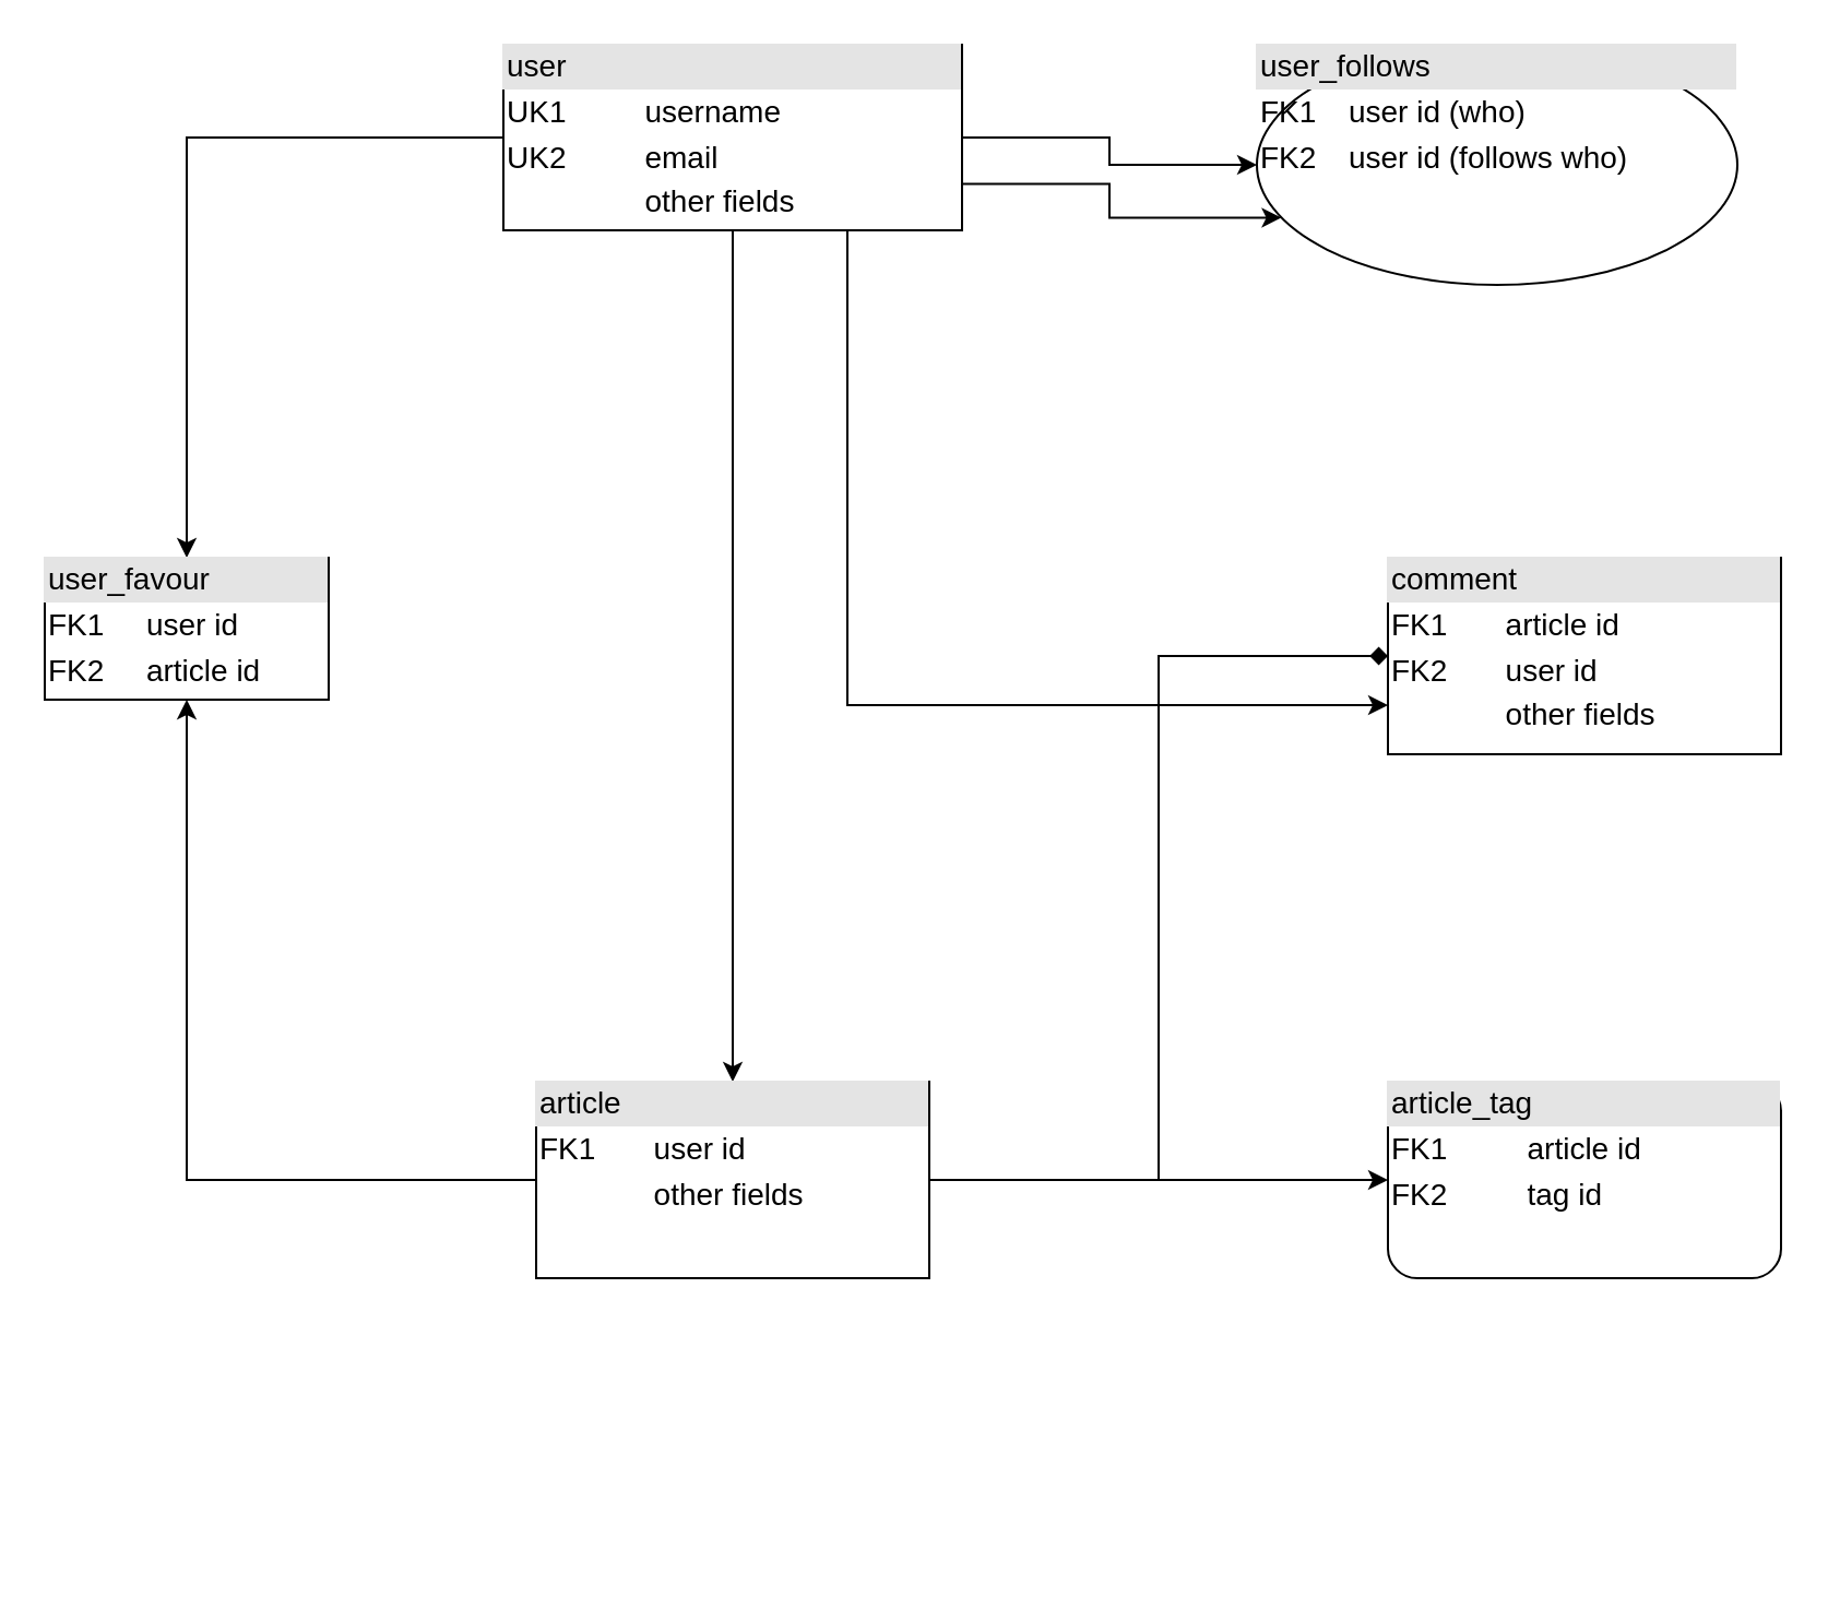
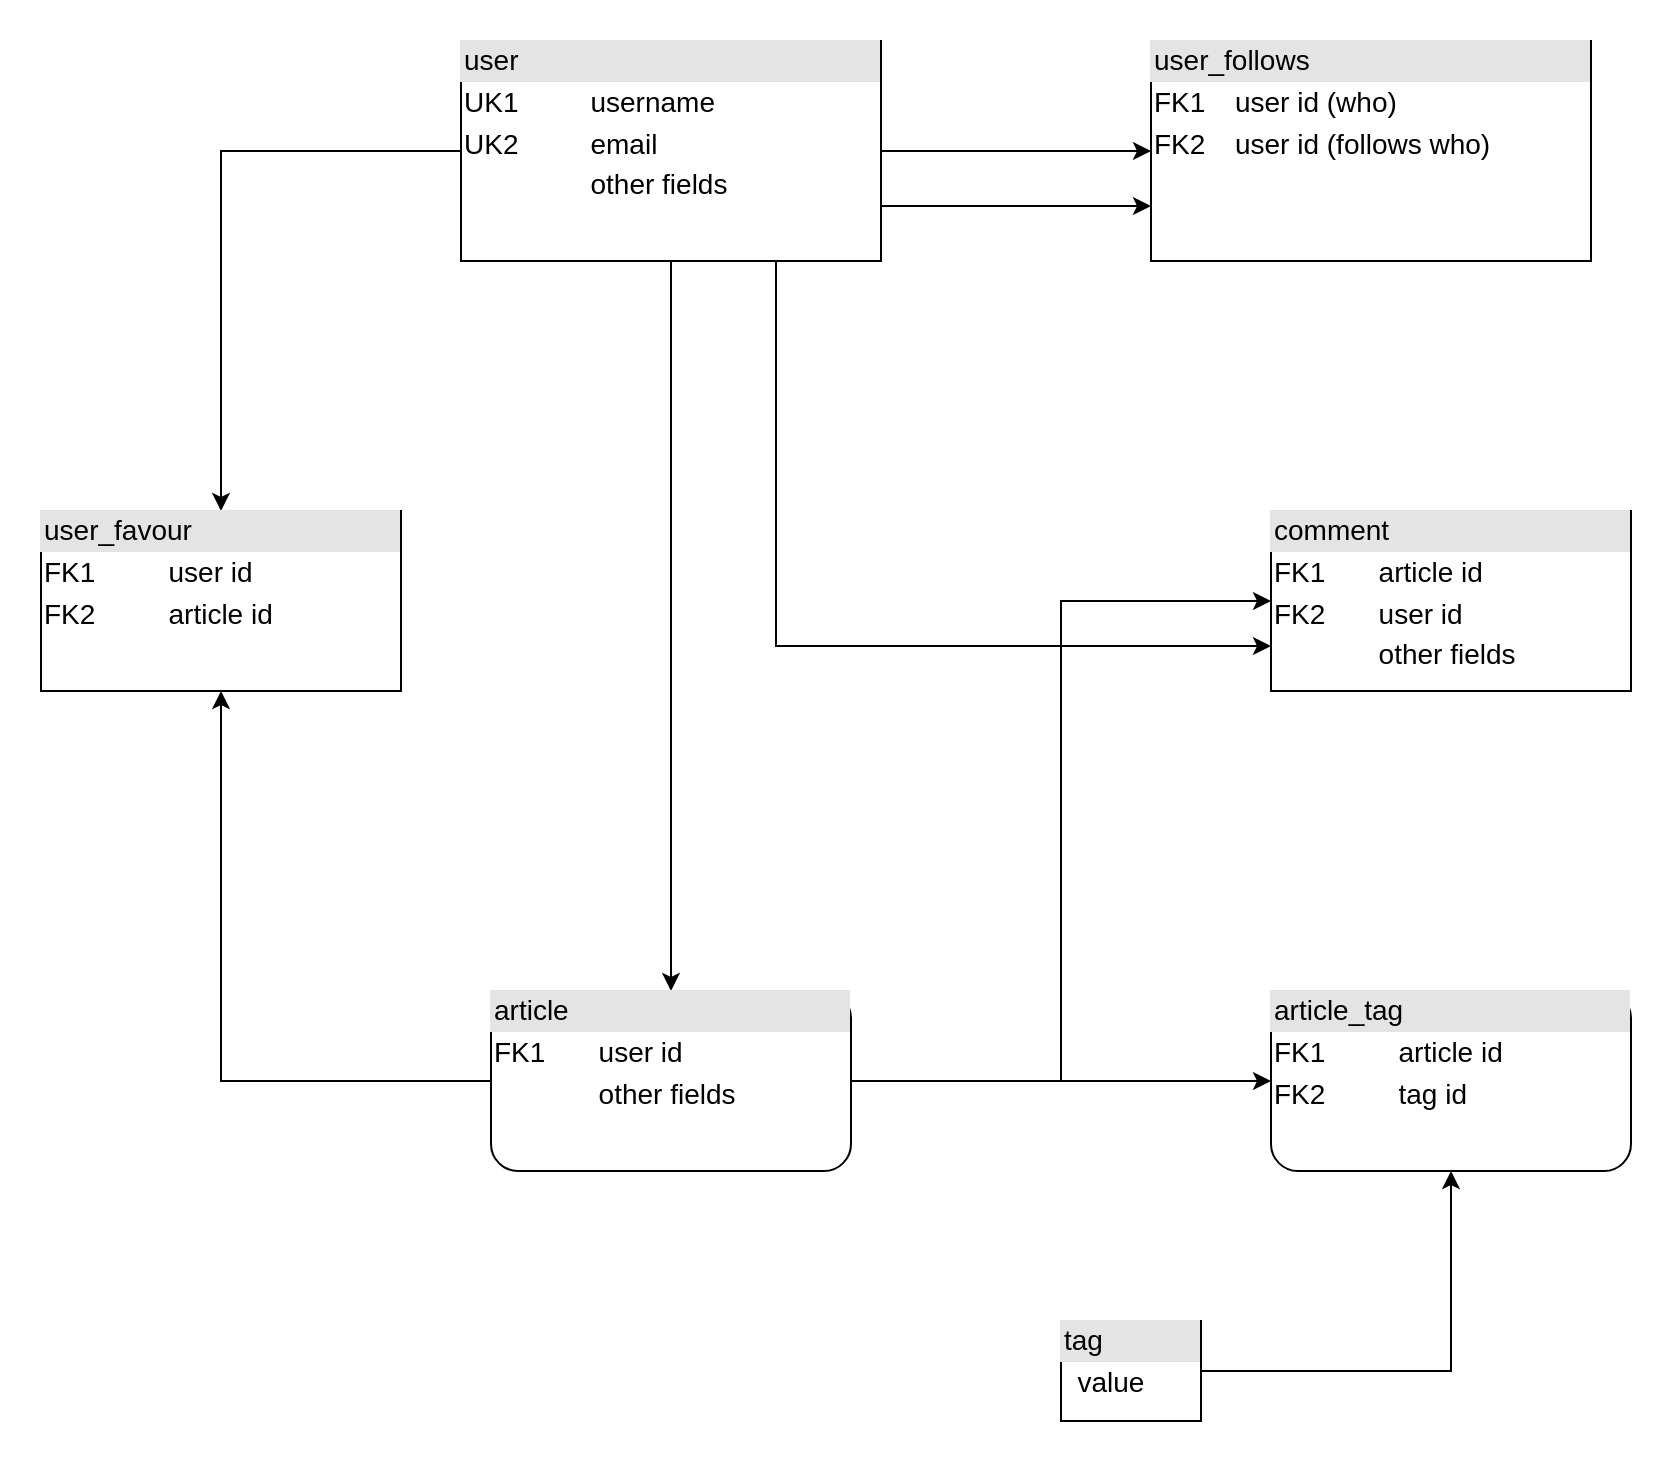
- <mxCell id="7" value="&lt;div style=&quot;box-sizing: border-box; width: 100%; background: rgb(228, 228, 228); padding: 2px; font-size: 14px;&quot;&gt;user&lt;/div&gt;&lt;table style=&quot;width: 100%; font-size: 14px;&quot; cellpadding=&quot;2&quot; cellspacing=&quot;0&quot;&gt;&lt;tbody style=&quot;font-size: 14px;&quot;&gt;&lt;tr style=&quot;font-size: 14px;&quot;&gt;&lt;td style=&quot;font-size: 14px;&quot;&gt;UK1&lt;/td&gt;&lt;td style=&quot;font-size: 14px;&quot;&gt;username&lt;/td&gt;&lt;/tr&gt;&lt;tr&gt;&lt;td&gt;UK2&lt;/td&gt;&lt;td&gt;email&lt;/td&gt;&lt;/tr&gt;&lt;tr&gt;&lt;td&gt;&lt;br&gt;&lt;/td&gt;&lt;td&gt;other fields&lt;/td&gt;&lt;/tr&gt;&lt;/tbody&gt;&lt;/table&gt;" style="verticalAlign=top;align=left;overflow=fill;html=1;whiteSpace=wrap;fontSize=14;" vertex="1" parent="1"><mxGeometry x="230" y="20" width="210" height="85" as="geometry" /></mxCell>
+ <mxCell id="7" value="&lt;div style=&quot;box-sizing: border-box; width: 100%; background: rgb(228, 228, 228); padding: 2px; font-size: 14px;&quot;&gt;user&lt;/div&gt;&lt;table style=&quot;width: 100%; font-size: 14px;&quot; cellpadding=&quot;2&quot; cellspacing=&quot;0&quot;&gt;&lt;tbody style=&quot;font-size: 14px;&quot;&gt;&lt;tr style=&quot;font-size: 14px;&quot;&gt;&lt;td style=&quot;font-size: 14px;&quot;&gt;UK1&lt;/td&gt;&lt;td style=&quot;font-size: 14px;&quot;&gt;username&lt;/td&gt;&lt;/tr&gt;&lt;tr&gt;&lt;td&gt;UK2&lt;/td&gt;&lt;td&gt;email&lt;/td&gt;&lt;/tr&gt;&lt;tr&gt;&lt;td&gt;&lt;br&gt;&lt;/td&gt;&lt;td&gt;other fields&lt;/td&gt;&lt;/tr&gt;&lt;/tbody&gt;&lt;/table&gt;" style="verticalAlign=top;align=left;overflow=fill;html=1;whiteSpace=wrap;fontSize=14;" vertex="1" parent="1"><mxGeometry x="230" y="20" width="210" height="110" as="geometry" /></mxCell>
- <mxCell id="8" value="&lt;div style=&quot;box-sizing:border-box;width:100%;background:#e4e4e4;padding:2px;&quot;&gt;user_follows&lt;/div&gt;&lt;table style=&quot;width:100%;font-size:1em;&quot; cellpadding=&quot;2&quot; cellspacing=&quot;0&quot;&gt;&lt;tbody&gt;&lt;tr&gt;&lt;td&gt;FK1&lt;/td&gt;&lt;td&gt;user id (who)&lt;/td&gt;&lt;/tr&gt;&lt;tr&gt;&lt;td&gt;FK2&lt;/td&gt;&lt;td&gt;user id (follows who)&lt;/td&gt;&lt;/tr&gt;&lt;/tbody&gt;&lt;/table&gt;" style="ellipse;verticalAlign=top;align=left;overflow=fill;html=1;whiteSpace=wrap;strokeColor=default;fontFamily=Helvetica;fontSize=14;fontColor=default;fillColor=default;" vertex="1" parent="1"><mxGeometry x="575" y="20" width="220" height="110" as="geometry" /></mxCell>
+ <mxCell id="8" value="&lt;div style=&quot;box-sizing:border-box;width:100%;background:#e4e4e4;padding:2px;&quot;&gt;user_follows&lt;/div&gt;&lt;table style=&quot;width:100%;font-size:1em;&quot; cellpadding=&quot;2&quot; cellspacing=&quot;0&quot;&gt;&lt;tbody&gt;&lt;tr&gt;&lt;td&gt;FK1&lt;/td&gt;&lt;td&gt;user id (who)&lt;/td&gt;&lt;/tr&gt;&lt;tr&gt;&lt;td&gt;FK2&lt;/td&gt;&lt;td&gt;user id (follows who)&lt;/td&gt;&lt;/tr&gt;&lt;/tbody&gt;&lt;/table&gt;" style="verticalAlign=top;align=left;overflow=fill;html=1;whiteSpace=wrap;strokeColor=default;fontFamily=Helvetica;fontSize=14;fontColor=default;fillColor=default;" vertex="1" parent="1"><mxGeometry x="575" y="20" width="220" height="110" as="geometry" /></mxCell>
- <mxCell id="17" value="&lt;div style=&quot;box-sizing:border-box;width:100%;background:#e4e4e4;padding:2px;&quot;&gt;user_favour&lt;/div&gt;&lt;table style=&quot;width:100%;font-size:1em;&quot; cellpadding=&quot;2&quot; cellspacing=&quot;0&quot;&gt;&lt;tbody&gt;&lt;tr&gt;&lt;td&gt;FK1&lt;/td&gt;&lt;td&gt;user id&lt;/td&gt;&lt;/tr&gt;&lt;tr&gt;&lt;td&gt;FK2&lt;/td&gt;&lt;td&gt;article id&lt;/td&gt;&lt;/tr&gt;&lt;/tbody&gt;&lt;/table&gt;" style="verticalAlign=top;align=left;overflow=fill;html=1;whiteSpace=wrap;strokeColor=default;fontFamily=Helvetica;fontSize=14;fontColor=default;fillColor=default;" vertex="1" parent="1"><mxGeometry x="20" y="255" width="130" height="65" as="geometry" /></mxCell>
+ <mxCell id="17" value="&lt;div style=&quot;box-sizing:border-box;width:100%;background:#e4e4e4;padding:2px;&quot;&gt;user_favour&lt;/div&gt;&lt;table style=&quot;width:100%;font-size:1em;&quot; cellpadding=&quot;2&quot; cellspacing=&quot;0&quot;&gt;&lt;tbody&gt;&lt;tr&gt;&lt;td&gt;FK1&lt;/td&gt;&lt;td&gt;user id&lt;/td&gt;&lt;/tr&gt;&lt;tr&gt;&lt;td&gt;FK2&lt;/td&gt;&lt;td&gt;article id&lt;/td&gt;&lt;/tr&gt;&lt;/tbody&gt;&lt;/table&gt;" style="verticalAlign=top;align=left;overflow=fill;html=1;whiteSpace=wrap;strokeColor=default;fontFamily=Helvetica;fontSize=14;fontColor=default;fillColor=default;" vertex="1" parent="1"><mxGeometry x="20" y="255" width="180" height="90" as="geometry" /></mxCell>
- <mxCell id="9" style="edgeStyle=orthogonalEdgeStyle;rounded=0;orthogonalLoop=1;jettySize=auto;html=1;entryX=0;entryY=0.5;entryDx=0;entryDy=0;fontFamily=Helvetica;fontSize=14;fontColor=default;endArrow=diamond;" edge="1" parent="1" source="12" target="13"><mxGeometry relative="1" as="geometry" /></mxCell>
+ <mxCell id="9" style="edgeStyle=orthogonalEdgeStyle;rounded=0;orthogonalLoop=1;jettySize=auto;html=1;entryX=0;entryY=0.5;entryDx=0;entryDy=0;fontFamily=Helvetica;fontSize=14;fontColor=default;" edge="1" parent="1" source="12" target="13"><mxGeometry relative="1" as="geometry" /></mxCell>
- <mxCell id="12" value="&lt;div style=&quot;box-sizing:border-box;width:100%;background:#e4e4e4;padding:2px;&quot;&gt;article&lt;/div&gt;&lt;table style=&quot;width:100%;font-size:1em;&quot; cellpadding=&quot;2&quot; cellspacing=&quot;0&quot;&gt;&lt;tbody&gt;&lt;tr&gt;&lt;td&gt;FK1&lt;/td&gt;&lt;td&gt;user id&lt;/td&gt;&lt;/tr&gt;&lt;tr&gt;&lt;td&gt;&lt;/td&gt;&lt;td&gt;other fields&lt;/td&gt;&lt;/tr&gt;&lt;/tbody&gt;&lt;/table&gt;" style="verticalAlign=top;align=left;overflow=fill;html=1;whiteSpace=wrap;strokeColor=default;fontFamily=Helvetica;fontSize=14;fontColor=default;fillColor=default;" vertex="1" parent="1"><mxGeometry x="245" y="495" width="180" height="90" as="geometry" /></mxCell>
+ <mxCell id="12" value="&lt;div style=&quot;box-sizing:border-box;width:100%;background:#e4e4e4;padding:2px;&quot;&gt;article&lt;/div&gt;&lt;table style=&quot;width:100%;font-size:1em;&quot; cellpadding=&quot;2&quot; cellspacing=&quot;0&quot;&gt;&lt;tbody&gt;&lt;tr&gt;&lt;td&gt;FK1&lt;/td&gt;&lt;td&gt;user id&lt;/td&gt;&lt;/tr&gt;&lt;tr&gt;&lt;td&gt;&lt;/td&gt;&lt;td&gt;other fields&lt;/td&gt;&lt;/tr&gt;&lt;/tbody&gt;&lt;/table&gt;" style="verticalAlign=top;align=left;overflow=fill;html=1;whiteSpace=wrap;strokeColor=default;fontFamily=Helvetica;fontSize=14;fontColor=default;fillColor=default;rounded=1;" vertex="1" parent="1"><mxGeometry x="245" y="495" width="180" height="90" as="geometry" /></mxCell>
+ <mxCell id="15" value="&lt;div style=&quot;box-sizing:border-box;width:100%;background:#e4e4e4;padding:2px;&quot;&gt;tag&lt;/div&gt;&lt;table style=&quot;width:100%;font-size:1em;&quot; cellpadding=&quot;2&quot; cellspacing=&quot;0&quot;&gt;&lt;tbody&gt;&lt;tr&gt;&lt;td&gt;&lt;br&gt;&lt;/td&gt;&lt;td&gt;value&lt;/td&gt;&lt;/tr&gt;&lt;/tbody&gt;&lt;/table&gt;" style="verticalAlign=top;align=left;overflow=fill;html=1;whiteSpace=wrap;strokeColor=default;fontFamily=Helvetica;fontSize=14;fontColor=default;fillColor=default;" vertex="1" parent="1"><mxGeometry x="530" y="660" width="70" height="50" as="geometry" /></mxCell>
+ <mxCell id="14" style="edgeStyle=orthogonalEdgeStyle;rounded=0;orthogonalLoop=1;jettySize=auto;html=1;fontFamily=Helvetica;fontSize=14;fontColor=default;" edge="1" parent="1" source="15" target="16"><mxGeometry relative="1" as="geometry" /></mxCell>
